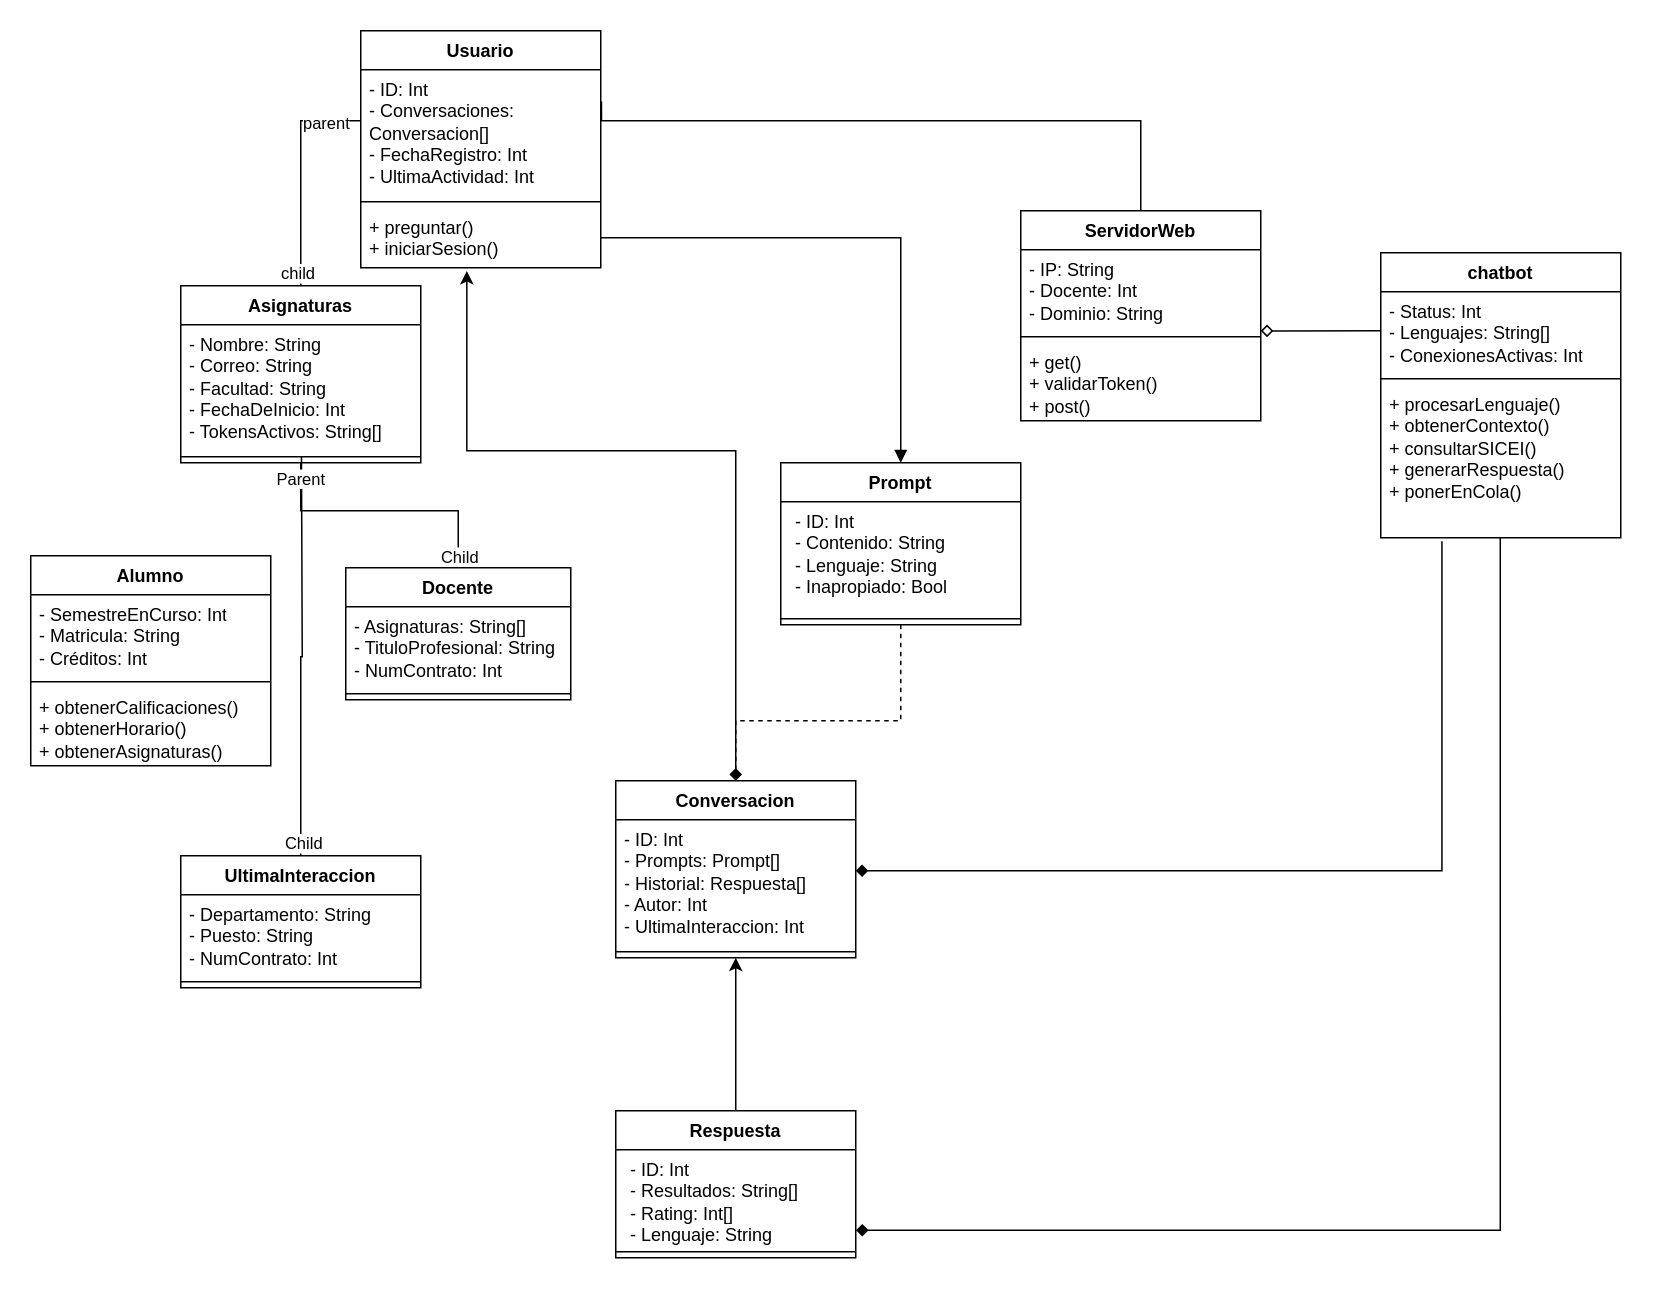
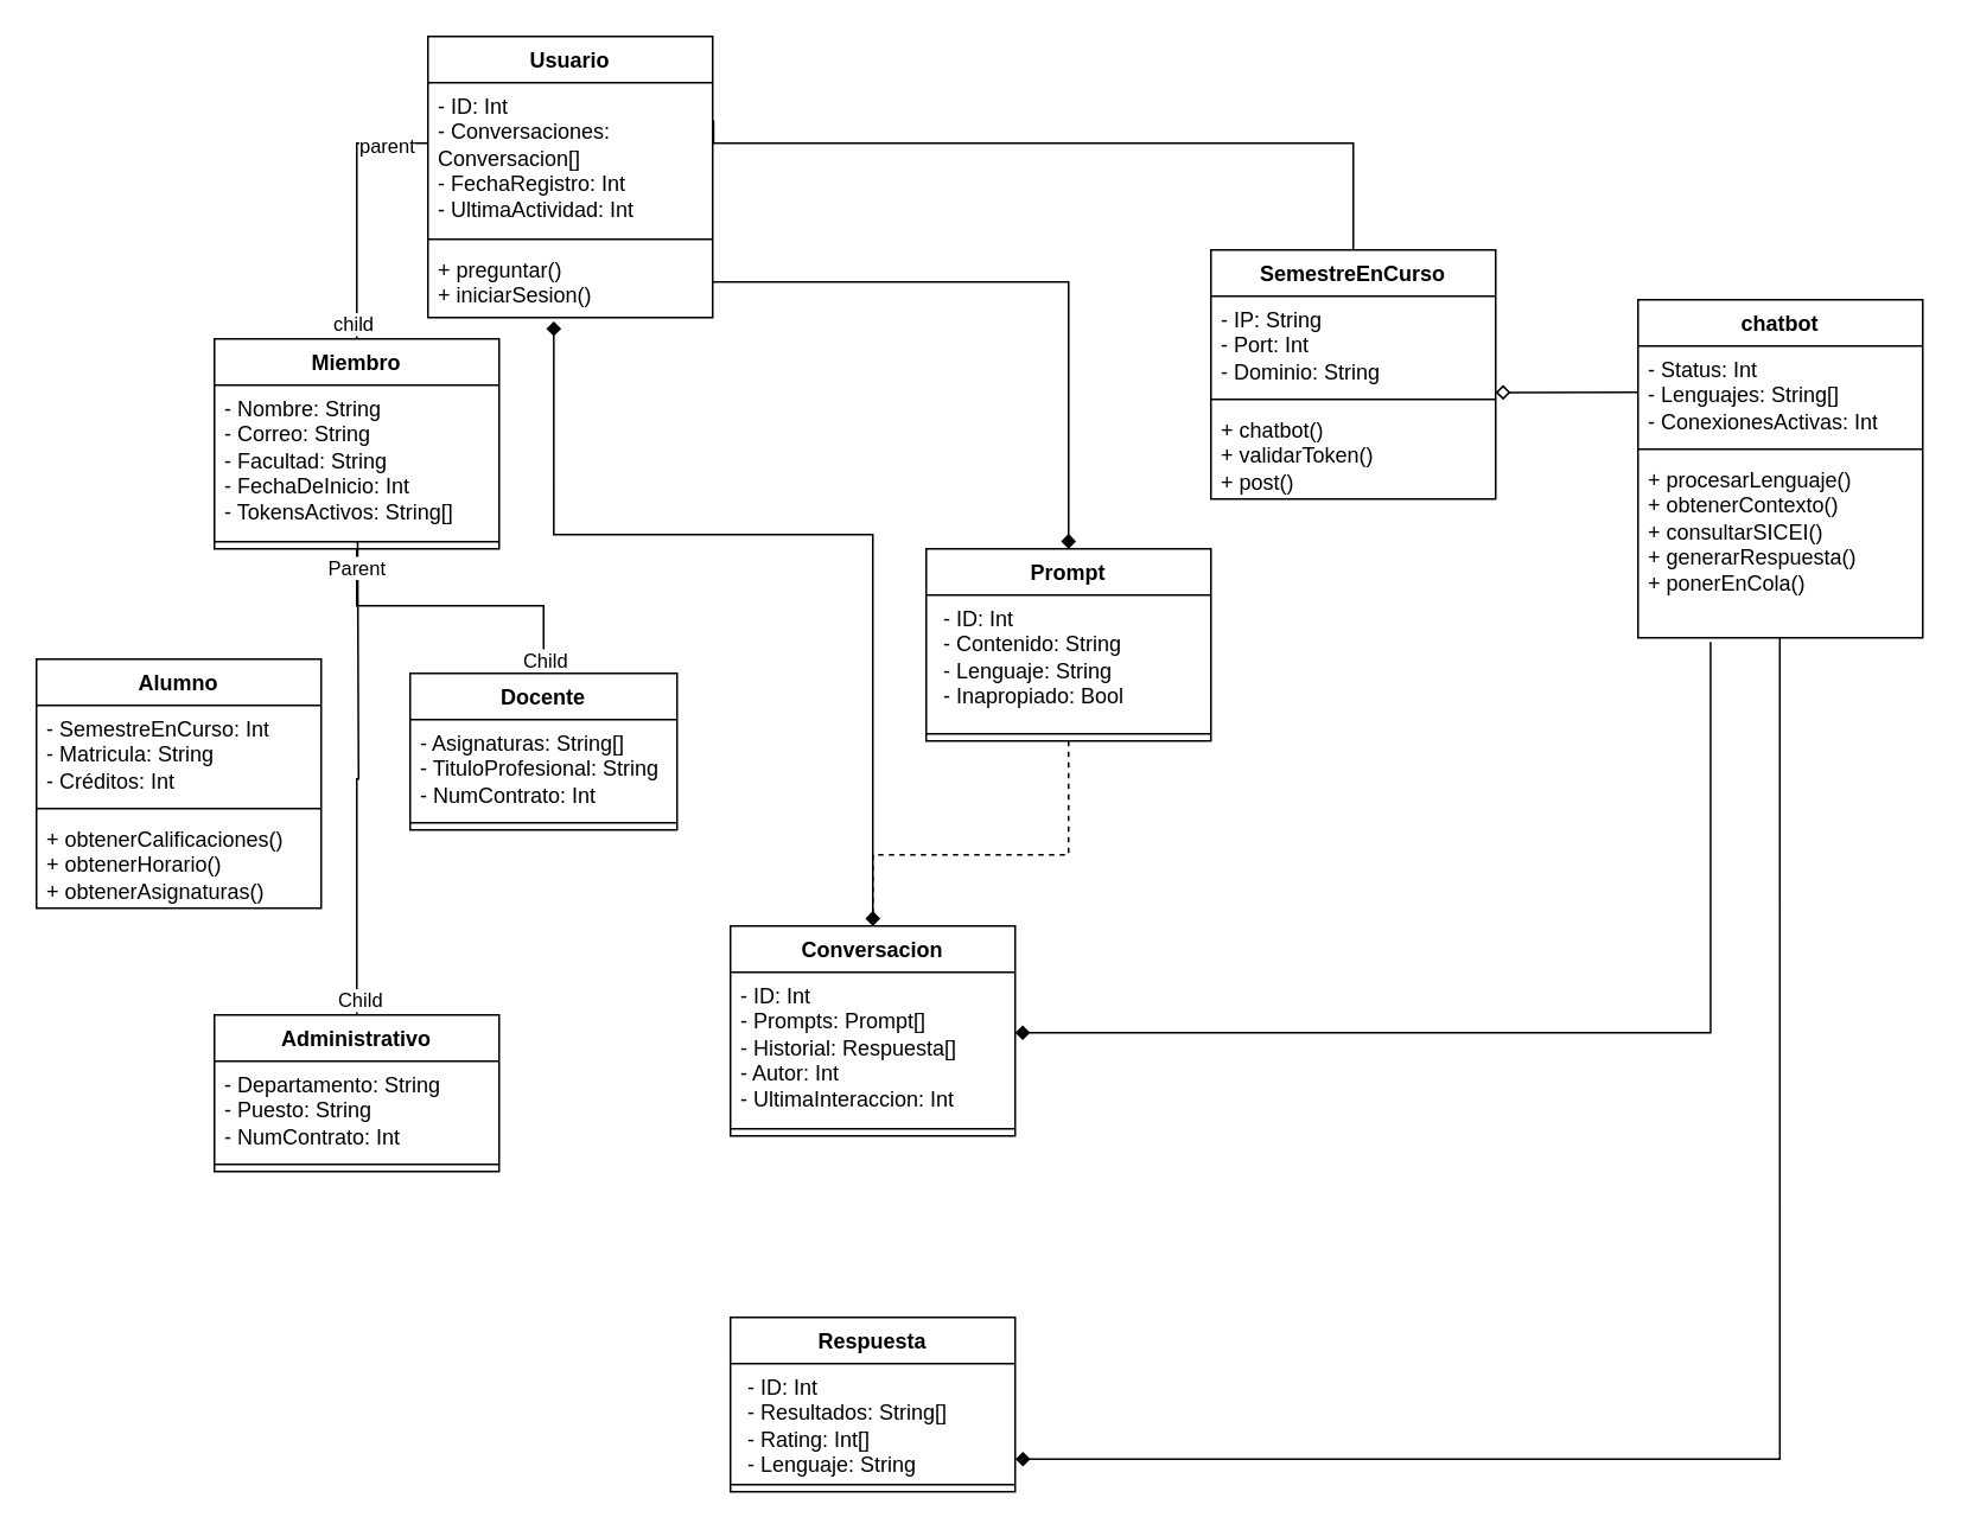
- <mxCell id="32" value="ServidorWeb" style="swimlane;fontStyle=1;align=center;verticalAlign=top;childLayout=stackLayout;horizontal=1;startSize=26;horizontalStack=0;resizeParent=1;resizeParentMax=0;resizeLast=0;collapsible=1;marginBottom=0;whiteSpace=wrap;html=1;" parent="1" vertex="1"><mxGeometry x="680" y="140" width="160" height="140" as="geometry" /></mxCell>
+ <mxCell id="32" value="SemestreEnCurso" style="swimlane;fontStyle=1;align=center;verticalAlign=top;childLayout=stackLayout;horizontal=1;startSize=26;horizontalStack=0;resizeParent=1;resizeParentMax=0;resizeLast=0;collapsible=1;marginBottom=0;whiteSpace=wrap;html=1;" parent="1" vertex="1"><mxGeometry x="680" y="140" width="160" height="140" as="geometry" /></mxCell>
- <mxCell id="51" style="edgeStyle=orthogonalEdgeStyle;rounded=0;orthogonalLoop=1;jettySize=auto;html=1;entryX=0.442;entryY=1.053;entryDx=0;entryDy=0;entryPerimeter=0;" edge="1" parent="1" source="45" target="20"><mxGeometry relative="1" as="geometry"><Array as="points"><mxPoint x="490" y="300" /><mxPoint x="311" y="300" /></Array></mxGeometry></mxCell>
+ <mxCell id="51" style="edgeStyle=orthogonalEdgeStyle;rounded=0;orthogonalLoop=1;jettySize=auto;html=1;entryX=0.442;entryY=1.053;entryDx=0;entryDy=0;entryPerimeter=0;endArrow=diamond;" edge="1" parent="1" source="45" target="20"><mxGeometry relative="1" as="geometry"><Array as="points"><mxPoint x="490" y="300" /><mxPoint x="311" y="300" /></Array></mxGeometry></mxCell>
- <mxCell id="33" value="&lt;div&gt;- IP: String&lt;/div&gt;&lt;div&gt;- Docente: Int&lt;/div&gt;&lt;div&gt;- Dominio: String&lt;br&gt;&lt;/div&gt;" style="text;strokeColor=none;fillColor=none;align=left;verticalAlign=top;spacingLeft=4;spacingRight=4;overflow=hidden;rotatable=0;points=[[0,0.5],[1,0.5]];portConstraint=eastwest;whiteSpace=wrap;html=1;" parent="32" vertex="1"><mxGeometry y="26" width="160" height="54" as="geometry" /></mxCell>
+ <mxCell id="33" value="&lt;div&gt;- IP: String&lt;/div&gt;&lt;div&gt;- Port: Int&lt;/div&gt;&lt;div&gt;- Dominio: String&lt;br&gt;&lt;/div&gt;" style="text;strokeColor=none;fillColor=none;align=left;verticalAlign=top;spacingLeft=4;spacingRight=4;overflow=hidden;rotatable=0;points=[[0,0.5],[1,0.5]];portConstraint=eastwest;whiteSpace=wrap;html=1;" parent="32" vertex="1"><mxGeometry y="26" width="160" height="54" as="geometry" /></mxCell>
- <mxCell id="11" value="Asignaturas" style="swimlane;fontStyle=1;align=center;verticalAlign=top;childLayout=stackLayout;horizontal=1;startSize=26;horizontalStack=0;resizeParent=1;resizeParentMax=0;resizeLast=0;collapsible=1;marginBottom=0;whiteSpace=wrap;html=1;" parent="1" vertex="1"><mxGeometry x="120" y="190" width="160" height="118" as="geometry" /></mxCell>
+ <mxCell id="11" value="Miembro" style="swimlane;fontStyle=1;align=center;verticalAlign=top;childLayout=stackLayout;horizontal=1;startSize=26;horizontalStack=0;resizeParent=1;resizeParentMax=0;resizeLast=0;collapsible=1;marginBottom=0;whiteSpace=wrap;html=1;" parent="1" vertex="1"><mxGeometry x="120" y="190" width="160" height="118" as="geometry" /></mxCell>
- <mxCell id="35" value="&lt;div&gt;+ get()&lt;/div&gt;&lt;div&gt;+ validarToken()&lt;/div&gt;&lt;div&gt;+ post()&lt;/div&gt;" style="text;strokeColor=none;fillColor=none;align=left;verticalAlign=top;spacingLeft=4;spacingRight=4;overflow=hidden;rotatable=0;points=[[0,0.5],[1,0.5]];portConstraint=eastwest;whiteSpace=wrap;html=1;" parent="32" vertex="1"><mxGeometry y="88" width="160" height="52" as="geometry" /></mxCell>
+ <mxCell id="35" value="&lt;div&gt;+ chatbot()&lt;/div&gt;&lt;div&gt;+ validarToken()&lt;/div&gt;&lt;div&gt;+ post()&lt;/div&gt;" style="text;strokeColor=none;fillColor=none;align=left;verticalAlign=top;spacingLeft=4;spacingRight=4;overflow=hidden;rotatable=0;points=[[0,0.5],[1,0.5]];portConstraint=eastwest;whiteSpace=wrap;html=1;" parent="32" vertex="1"><mxGeometry y="88" width="160" height="52" as="geometry" /></mxCell>
- <mxCell id="38" style="edgeStyle=orthogonalEdgeStyle;rounded=0;orthogonalLoop=1;jettySize=auto;html=1;entryX=0.5;entryY=0;entryDx=0;entryDy=0;endArrow=block;endFill=1;exitX=1;exitY=0.5;exitDx=0;exitDy=0;" parent="1" source="20" target="42" edge="1"><mxGeometry relative="1" as="geometry"><mxPoint x="570" y="238" as="targetPoint" /><Array as="points"><mxPoint x="600" y="158" /></Array><mxPoint x="400" y="161" as="sourcePoint" /></mxGeometry></mxCell>
+ <mxCell id="38" style="edgeStyle=orthogonalEdgeStyle;rounded=0;orthogonalLoop=1;jettySize=auto;html=1;entryX=0.5;entryY=0;entryDx=0;entryDy=0;endArrow=diamond;endFill=1;exitX=1;exitY=0.5;exitDx=0;exitDy=0;" parent="1" source="20" target="42" edge="1"><mxGeometry relative="1" as="geometry"><mxPoint x="570" y="238" as="targetPoint" /><Array as="points"><mxPoint x="600" y="158" /></Array><mxPoint x="400" y="161" as="sourcePoint" /></mxGeometry></mxCell>
- <mxCell id="21" value="UltimaInteraccion" style="swimlane;fontStyle=1;align=center;verticalAlign=top;childLayout=stackLayout;horizontal=1;startSize=26;horizontalStack=0;resizeParent=1;resizeParentMax=0;resizeLast=0;collapsible=1;marginBottom=0;whiteSpace=wrap;html=1;" parent="1" vertex="1"><mxGeometry x="120" y="570" width="160" height="88" as="geometry"><mxRectangle x="120" y="560" width="120" height="30" as="alternateBounds" /></mxGeometry></mxCell>
+ <mxCell id="21" value="Administrativo" style="swimlane;fontStyle=1;align=center;verticalAlign=top;childLayout=stackLayout;horizontal=1;startSize=26;horizontalStack=0;resizeParent=1;resizeParentMax=0;resizeLast=0;collapsible=1;marginBottom=0;whiteSpace=wrap;html=1;" parent="1" vertex="1"><mxGeometry x="120" y="570" width="160" height="88" as="geometry"><mxRectangle x="120" y="560" width="120" height="30" as="alternateBounds" /></mxGeometry></mxCell>
- <mxCell id="36" style="edgeStyle=orthogonalEdgeStyle;rounded=0;orthogonalLoop=1;jettySize=auto;html=1;exitX=0.5;exitY=0;exitDx=0;exitDy=0;entryX=0.5;entryY=1;entryDx=0;entryDy=0;" parent="1" source="48" target="45" edge="1"><mxGeometry relative="1" as="geometry"><mxPoint x="640" y="520" as="sourcePoint" /><mxPoint x="640" y="440" as="targetPoint" /><Array as="points" /></mxGeometry></mxCell>
